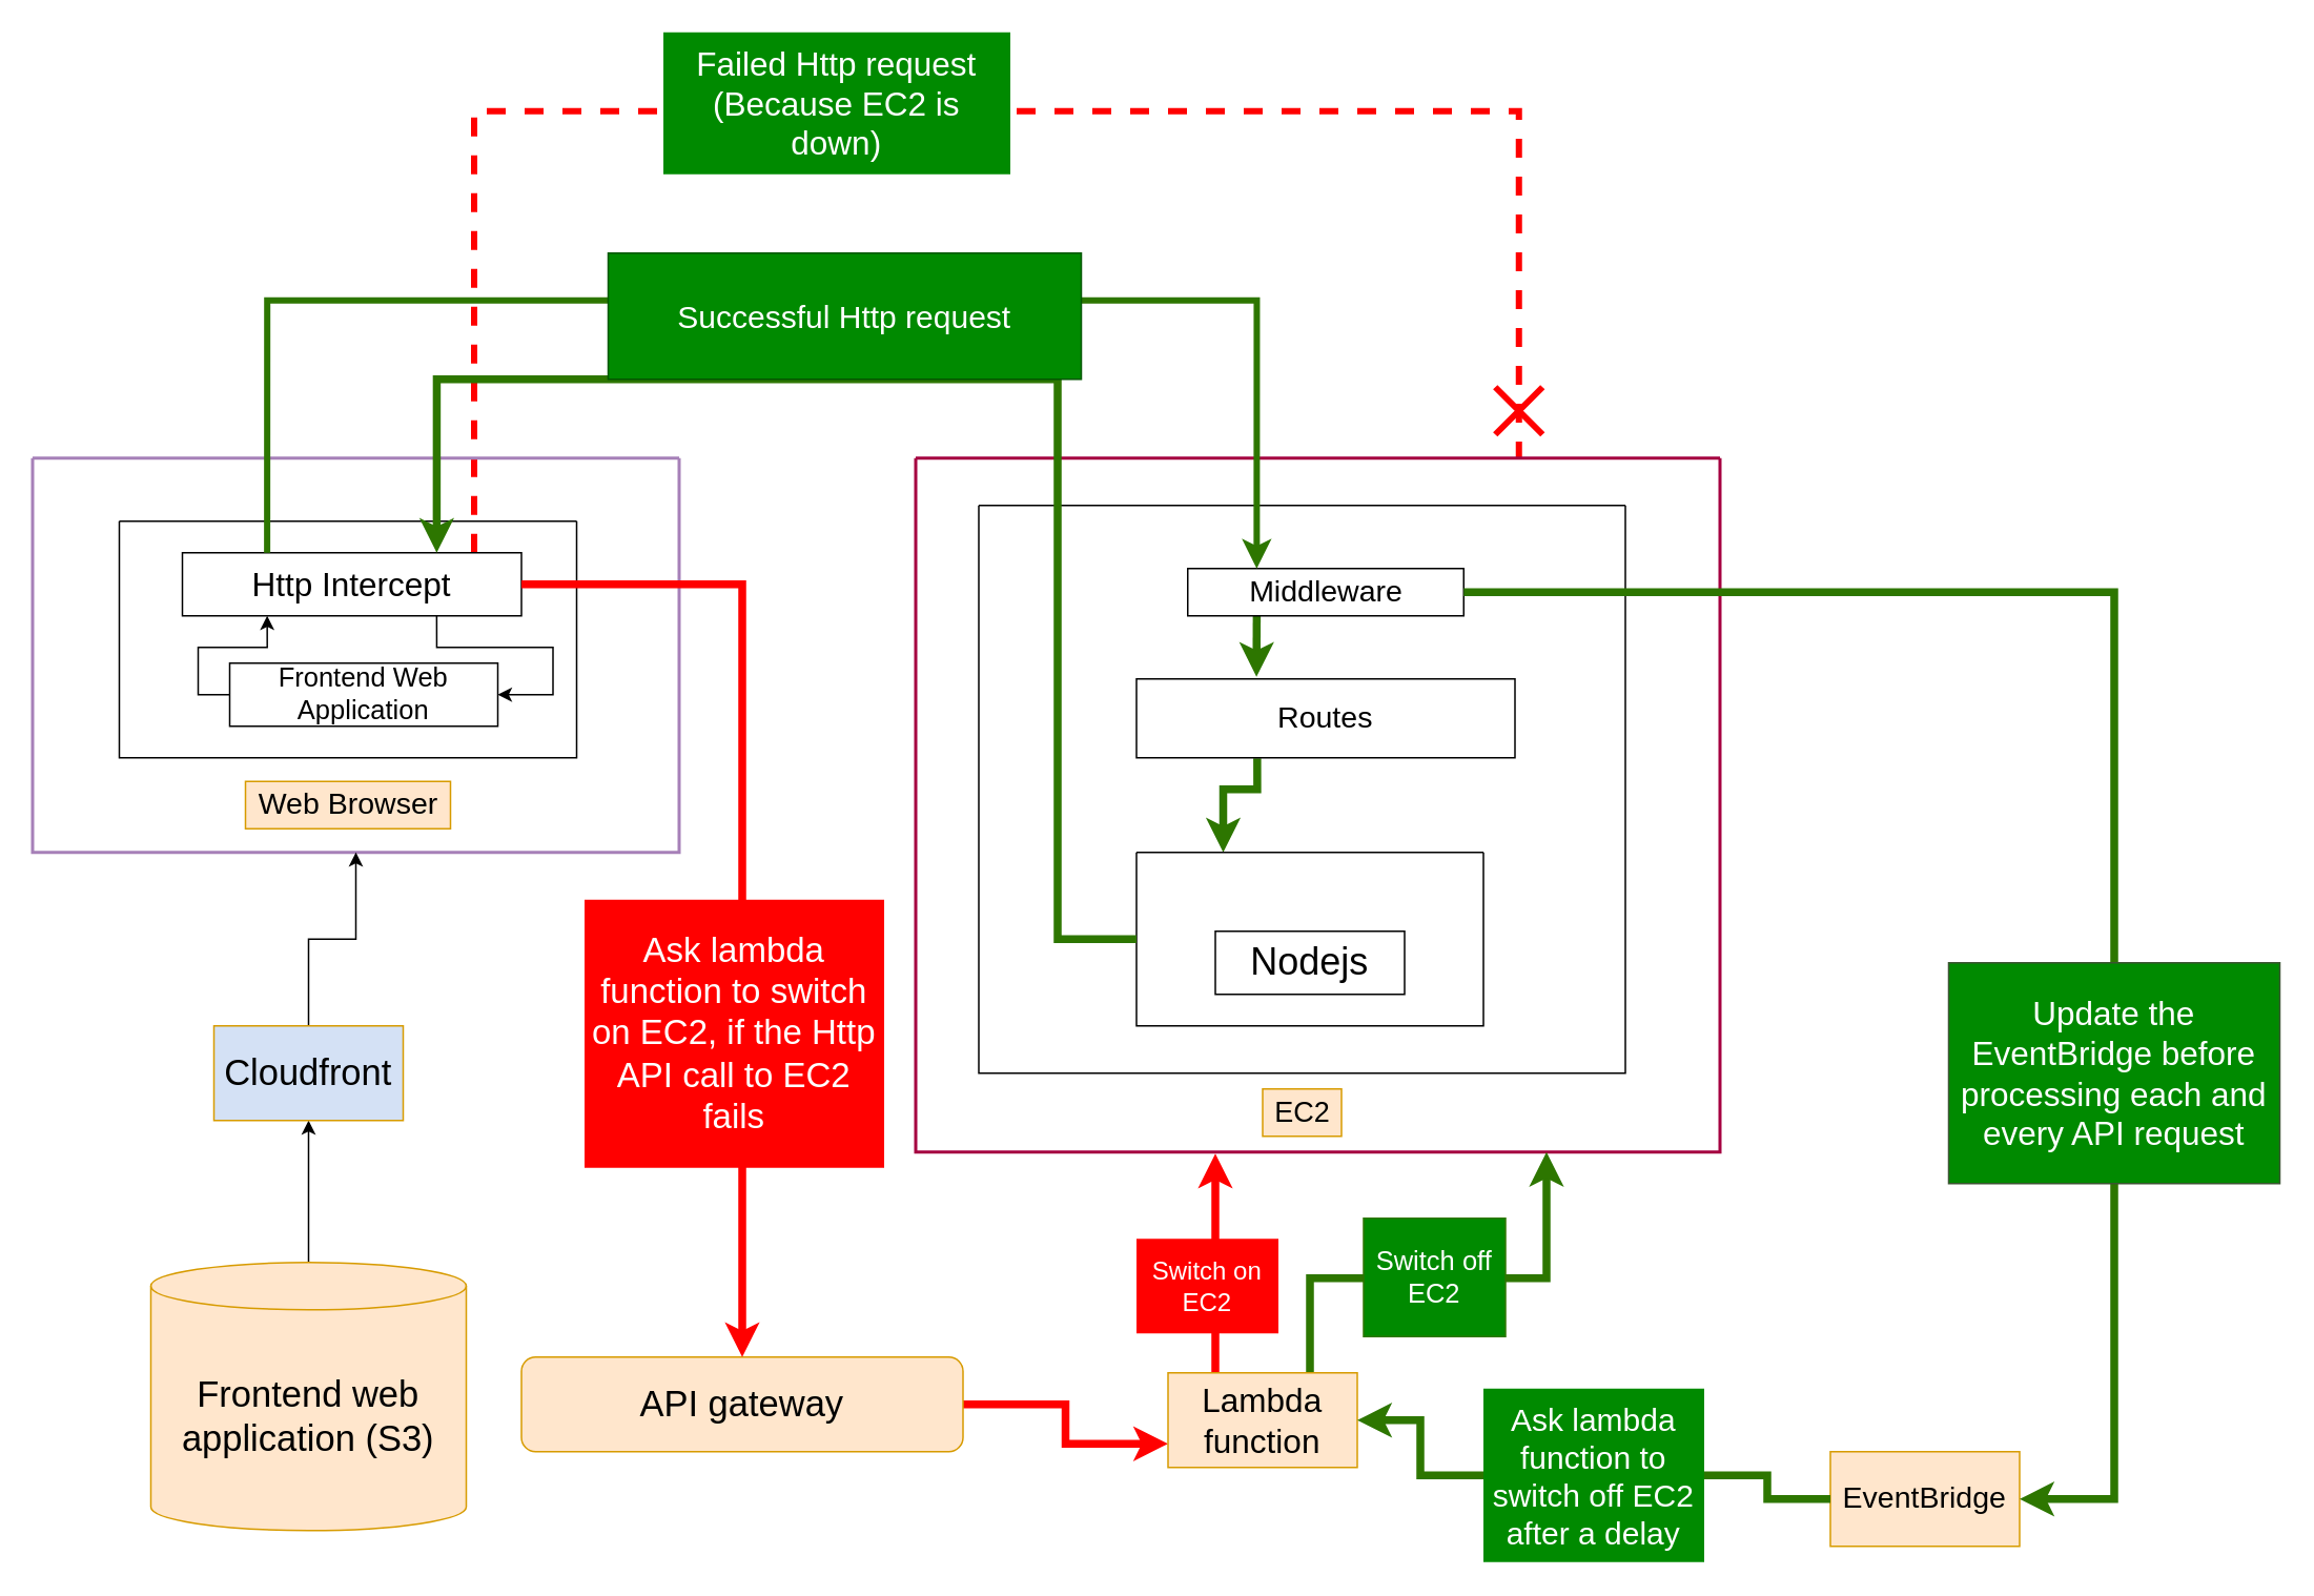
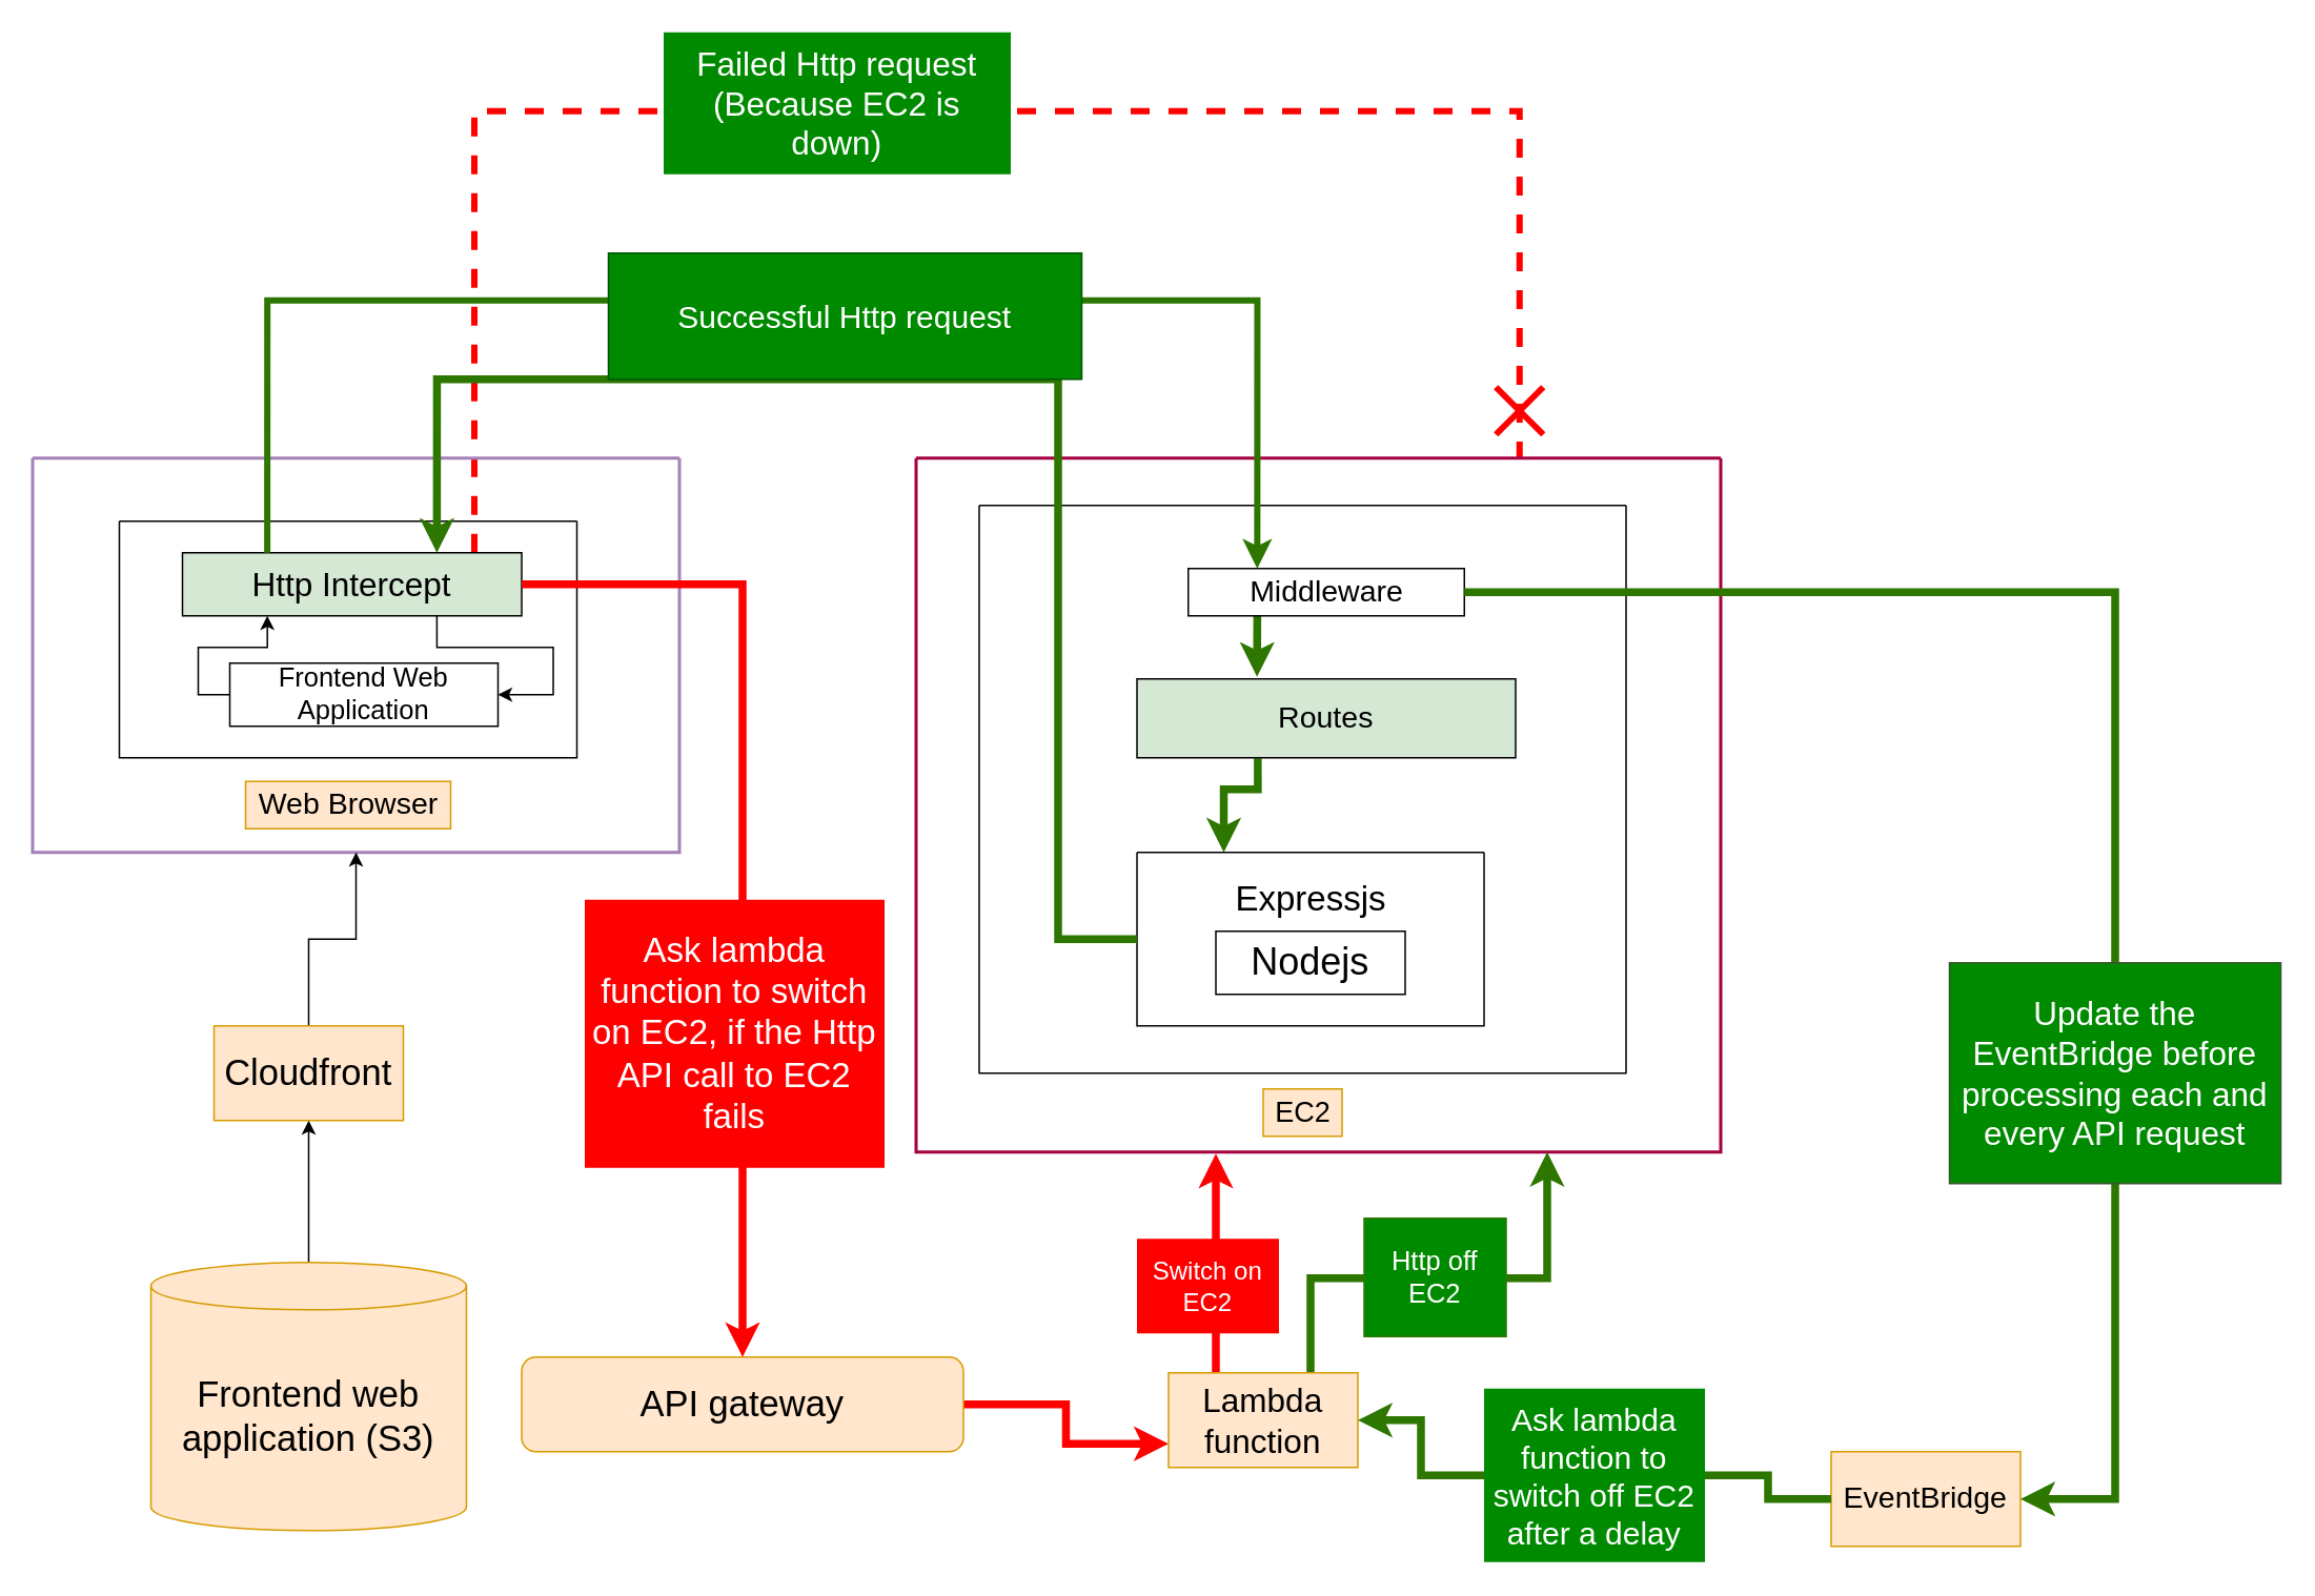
- <mxCell id="7" value="&lt;div style=&quot;font-size: 21px;&quot;&gt;Http Intercept&lt;/div&gt;" style="rounded=0;whiteSpace=wrap;html=1;fontSize=21;" parent="5" vertex="1"><mxGeometry x="40" y="20" width="215" height="40" as="geometry" /></mxCell>
+ <mxCell id="7" value="&lt;div style=&quot;font-size: 21px;&quot;&gt;Http Intercept&lt;/div&gt;" style="rounded=0;whiteSpace=wrap;html=1;fontSize=21;fillColor=#d5e8d4;" parent="5" vertex="1"><mxGeometry x="40" y="20" width="215" height="40" as="geometry" /></mxCell>
- <mxCell id="17" value="Routes" style="rounded=0;whiteSpace=wrap;html=1;fontSize=19;" parent="15" vertex="1"><mxGeometry x="100" y="110" width="240" height="50" as="geometry" /></mxCell>
+ <mxCell id="17" value="Routes" style="rounded=0;whiteSpace=wrap;html=1;fontSize=19;fillColor=#d5e8d4;" parent="15" vertex="1"><mxGeometry x="100" y="110" width="240" height="50" as="geometry" /></mxCell>
+ <mxCell id="21" value="Expressjs" style="text;html=1;align=center;verticalAlign=middle;resizable=0;points=[];autosize=1;strokeColor=none;fillColor=none;fontSize=22;" parent="20" vertex="1"><mxGeometry x="55" y="15" width="110" height="30" as="geometry" /></mxCell>
- <mxCell id="13" value="&lt;font style=&quot;font-size: 23px&quot;&gt;Cloudfront&lt;/font&gt;" style="rounded=0;whiteSpace=wrap;html=1;fillColor=#d4e1f5;strokeColor=#d79b00;" parent="1" vertex="1"><mxGeometry x="135" y="650" width="120" height="60" as="geometry" /></mxCell>
+ <mxCell id="13" value="&lt;font style=&quot;font-size: 23px&quot;&gt;Cloudfront&lt;/font&gt;" style="rounded=0;whiteSpace=wrap;html=1;fillColor=#ffe6cc;strokeColor=#d79b00;" parent="1" vertex="1"><mxGeometry x="135" y="650" width="120" height="60" as="geometry" /></mxCell>
- <mxCell id="33" value="Switch off EC2" style="text;html=1;strokeColor=#2D7600;fillColor=#008A00;align=center;verticalAlign=middle;whiteSpace=wrap;rounded=0;fontSize=17;fontColor=#ffffff;strokeWidth=1;" parent="1" vertex="1"><mxGeometry x="864" y="772" width="90" height="75" as="geometry" /></mxCell>
+ <mxCell id="33" value="Http off EC2" style="text;html=1;strokeColor=#2D7600;fillColor=#008A00;align=center;verticalAlign=middle;whiteSpace=wrap;rounded=0;fontSize=17;fontColor=#ffffff;strokeWidth=1;" parent="1" vertex="1"><mxGeometry x="864" y="772" width="90" height="75" as="geometry" /></mxCell>
